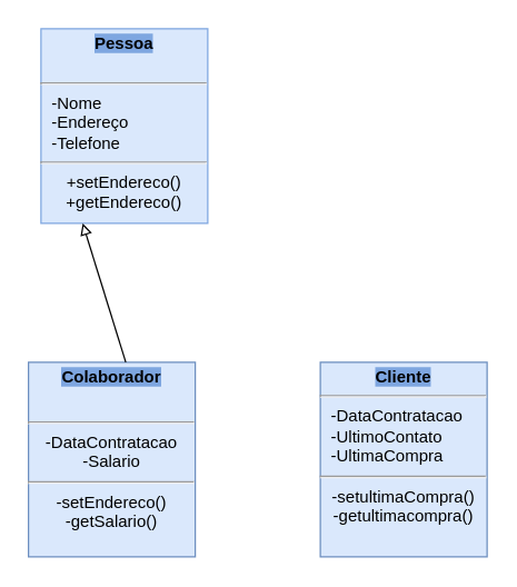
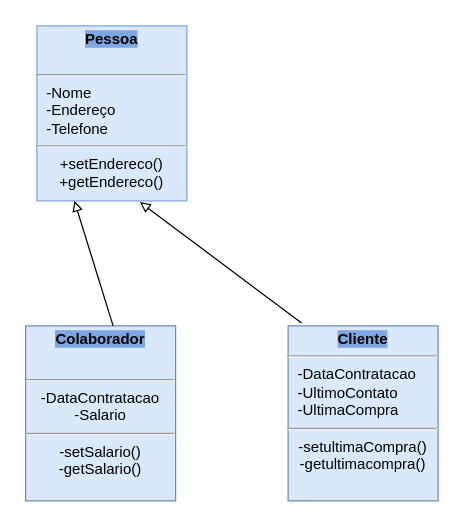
+ <mxCell id="6" value="" style="endArrow=block;html=1;entryX=0.687;entryY=1.007;entryDx=0;entryDy=0;entryPerimeter=0;exitX=0.09;exitY=-0.016;exitDx=0;exitDy=0;exitPerimeter=0;endFill=0;" parent="1" source="4" target="2" edge="1"><mxGeometry width="50" height="50" relative="1" as="geometry"><mxPoint x="220" y="310" as="sourcePoint" /><mxPoint x="270" y="260" as="targetPoint" /><Array as="points" /></mxGeometry></mxCell>
- <mxCell id="3" value="&lt;p style=&quot;margin: 0px ; margin-top: 4px ; text-align: center&quot;&gt;&lt;span style=&quot;background-color: rgb(126 , 166 , 224)&quot;&gt;&lt;b&gt;Colaborador&lt;/b&gt;&lt;/span&gt;&lt;/p&gt;&lt;p style=&quot;margin: 0px ; margin-top: 4px ; text-align: center&quot;&gt;&lt;br&gt;&lt;/p&gt;&lt;hr&gt;-DataContratacao&lt;br&gt;-Salario&lt;hr&gt;-setEndereco()&lt;br&gt;-getSalario()" style="shape=rect;html=1;overflow=fill;whiteSpace=wrap;strokeColor=#6c8ebf;fillColor=#dae8fc;" parent="1" vertex="1"><mxGeometry x="20" y="260" width="120" height="140" as="geometry" /></mxCell>
+ <mxCell id="3" value="&lt;p style=&quot;margin: 0px ; margin-top: 4px ; text-align: center&quot;&gt;&lt;span style=&quot;background-color: rgb(126 , 166 , 224)&quot;&gt;&lt;b&gt;Colaborador&lt;/b&gt;&lt;/span&gt;&lt;/p&gt;&lt;p style=&quot;margin: 0px ; margin-top: 4px ; text-align: center&quot;&gt;&lt;br&gt;&lt;/p&gt;&lt;hr&gt;-DataContratacao&lt;br&gt;-Salario&lt;hr&gt;-setSalario()&lt;br&gt;-getSalario()" style="shape=rect;html=1;overflow=fill;whiteSpace=wrap;strokeColor=#6c8ebf;fillColor=#dae8fc;" parent="1" vertex="1"><mxGeometry x="20" y="260" width="120" height="140" as="geometry" /></mxCell>
